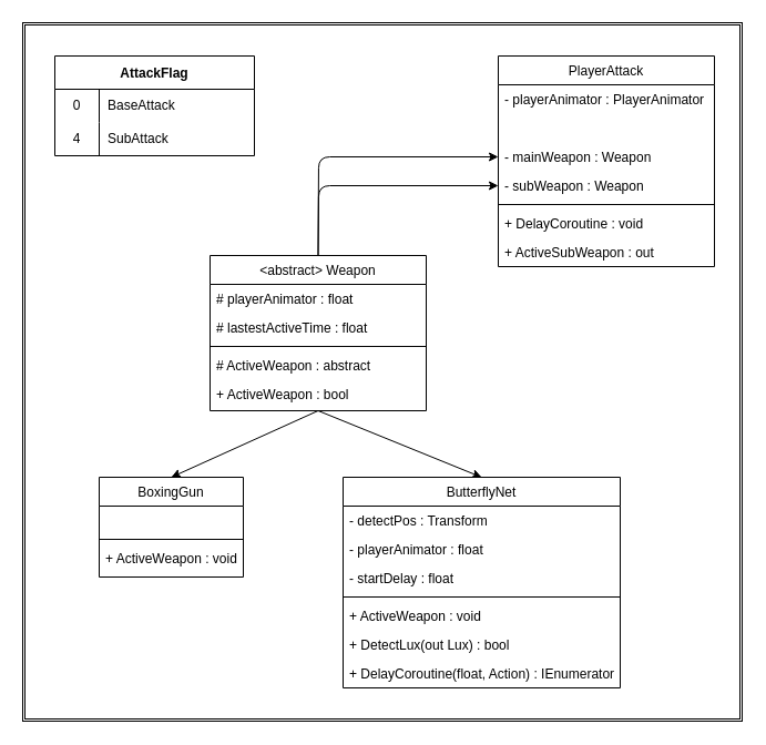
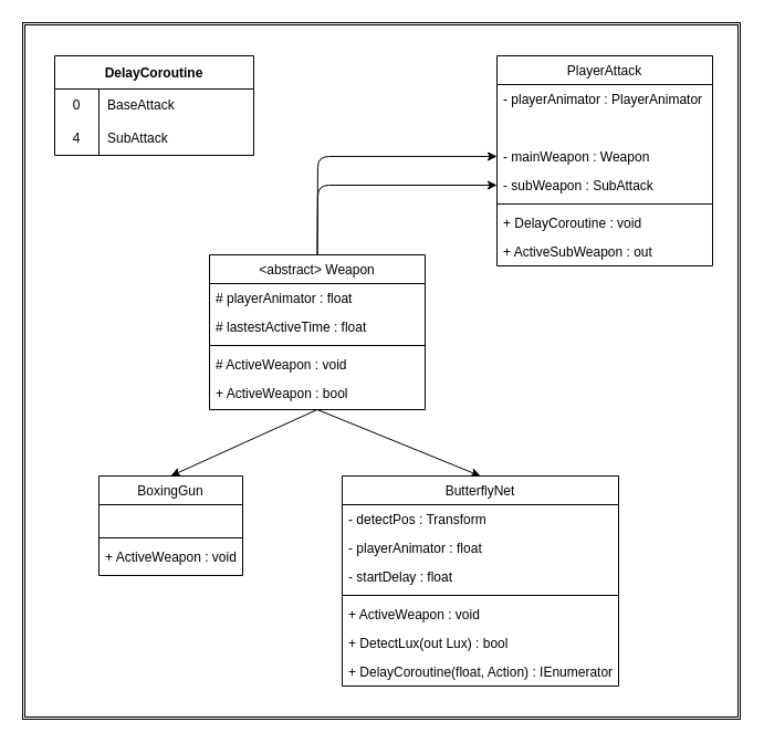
- <mxCell id="21" value="AttackFlag" style="shape=table;startSize=30;container=1;collapsible=0;childLayout=tableLayout;fixedRows=1;rowLines=0;fontStyle=1;" parent="1" vertex="1"><mxGeometry x="49" y="50" width="180" height="90" as="geometry" /></mxCell>
+ <mxCell id="21" value="DelayCoroutine" style="shape=table;startSize=30;container=1;collapsible=0;childLayout=tableLayout;fixedRows=1;rowLines=0;fontStyle=1;" parent="1" vertex="1"><mxGeometry x="49" y="50" width="180" height="90" as="geometry" /></mxCell>
- <mxCell id="7" value="- subWeapon : Weapon" style="text;align=left;verticalAlign=top;spacingLeft=4;spacingRight=4;overflow=hidden;rotatable=0;points=[[0,0.5],[1,0.5]];portConstraint=eastwest;rounded=0;shadow=0;html=0;" parent="3" vertex="1"><mxGeometry y="104" width="195" height="26" as="geometry" /></mxCell>
+ <mxCell id="7" value="- subWeapon : SubAttack" style="text;align=left;verticalAlign=top;spacingLeft=4;spacingRight=4;overflow=hidden;rotatable=0;points=[[0,0.5],[1,0.5]];portConstraint=eastwest;rounded=0;shadow=0;html=0;" parent="3" vertex="1"><mxGeometry y="104" width="195" height="26" as="geometry" /></mxCell>
- <mxCell id="19" value="# ActiveWeapon : abstract" style="text;align=left;verticalAlign=top;spacingLeft=4;spacingRight=4;overflow=hidden;rotatable=0;points=[[0,0.5],[1,0.5]];portConstraint=eastwest;rounded=0;shadow=0;html=0;" parent="15" vertex="1"><mxGeometry y="86" width="195" height="26" as="geometry" /></mxCell>
+ <mxCell id="19" value="# ActiveWeapon : void" style="text;align=left;verticalAlign=top;spacingLeft=4;spacingRight=4;overflow=hidden;rotatable=0;points=[[0,0.5],[1,0.5]];portConstraint=eastwest;rounded=0;shadow=0;html=0;" parent="15" vertex="1"><mxGeometry y="86" width="195" height="26" as="geometry" /></mxCell>
